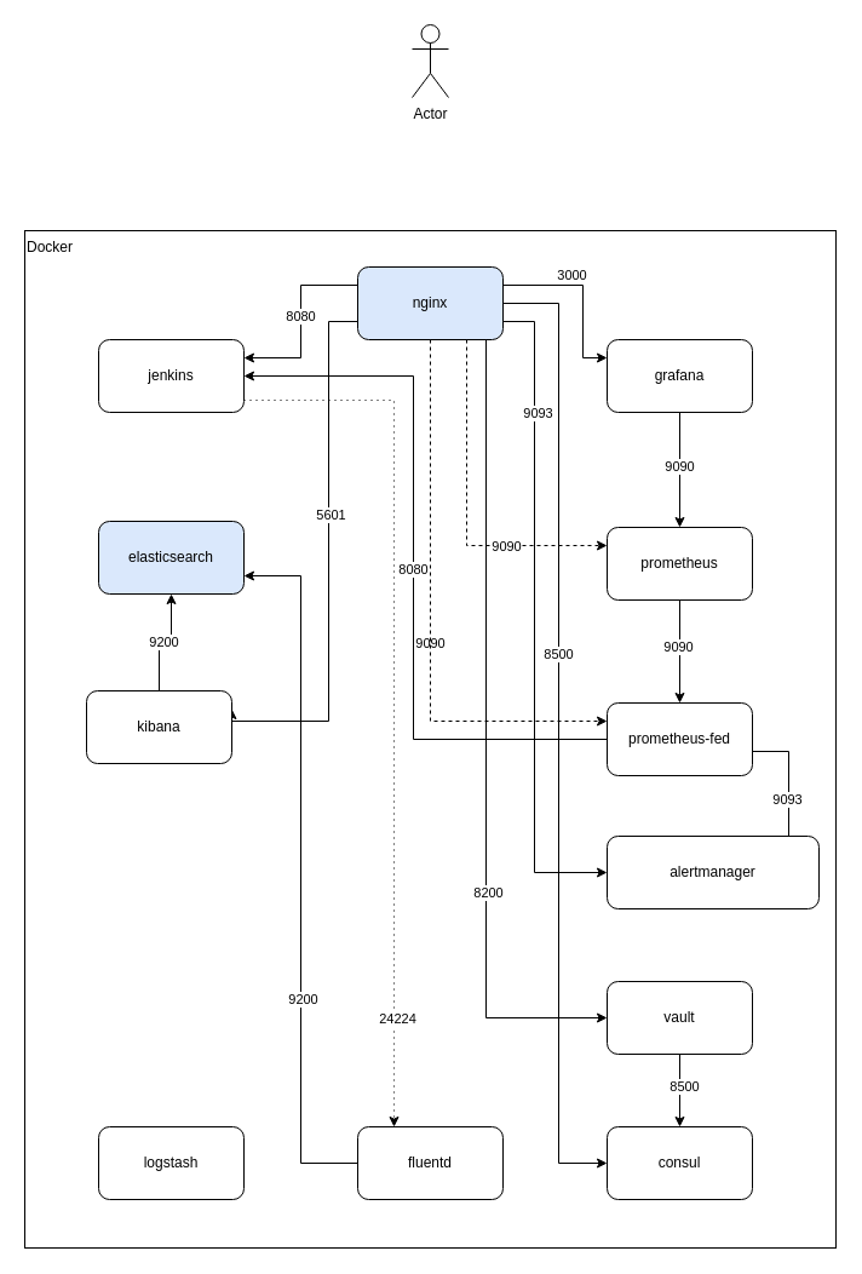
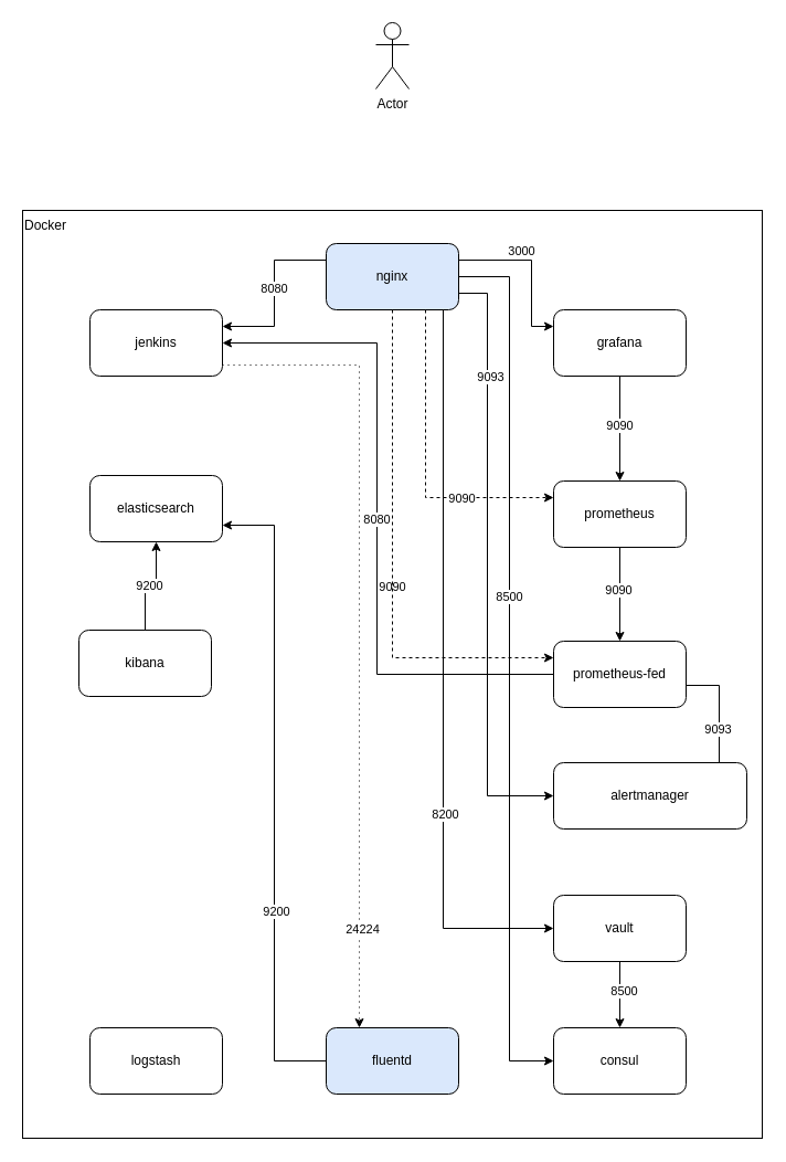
- <mxCell id="10" style="edgeStyle=orthogonalEdgeStyle;rounded=0;orthogonalLoop=1;jettySize=auto;html=1;entryX=1;entryY=0.25;entryDx=0;entryDy=0;exitX=0;exitY=0.75;exitDx=0;exitDy=0;" parent="1" source="43" target="23" edge="1"><mxGeometry relative="1" as="geometry"><Array as="points"><mxPoint x="271" y="265" /><mxPoint x="271" y="595" /></Array></mxGeometry></mxCell>
- <mxCell id="11" value="5601" style="edgeLabel;html=1;align=center;verticalAlign=middle;resizable=0;points=[];" parent="10" vertex="1" connectable="0"><mxGeometry x="-0.618" y="1" relative="1" as="geometry"><mxPoint y="98" as="offset" /></mxGeometry></mxCell>
- <mxCell id="20" value="elasticsearch" style="rounded=1;whiteSpace=wrap;html=1;fillColor=#dae8fc;" parent="1" vertex="1"><mxGeometry x="81" y="430" width="120" height="60" as="geometry" /></mxCell>
+ <mxCell id="20" value="elasticsearch" style="rounded=1;whiteSpace=wrap;html=1;" parent="1" vertex="1"><mxGeometry x="81" y="430" width="120" height="60" as="geometry" /></mxCell>
- <mxCell id="38" value="fluentd" style="rounded=1;whiteSpace=wrap;html=1;" parent="1" vertex="1"><mxGeometry x="295" y="930" width="120" height="60" as="geometry" /></mxCell>
+ <mxCell id="38" value="fluentd" style="rounded=1;whiteSpace=wrap;html=1;fillColor=#dae8fc;" parent="1" vertex="1"><mxGeometry x="295" y="930" width="120" height="60" as="geometry" /></mxCell>
